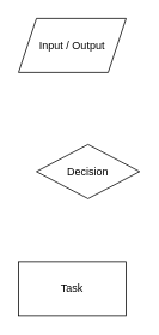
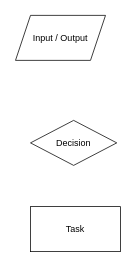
- <mxCell id="4" value="Task" style="rounded=0;whiteSpace=wrap;html=1;" vertex="1" parent="1"><mxGeometry x="20" y="290" width="120" height="60" as="geometry" /></mxCell>
+ <mxCell id="4" value="Task" style="rounded=0;whiteSpace=wrap;html=1;" vertex="1" parent="1"><mxGeometry x="40" y="275" width="120" height="60" as="geometry" /></mxCell>
